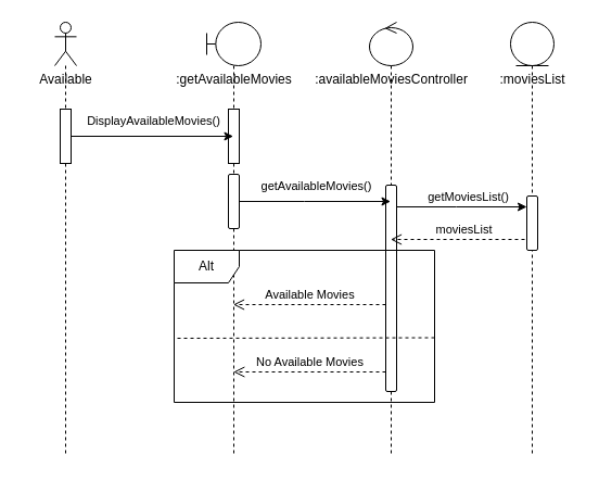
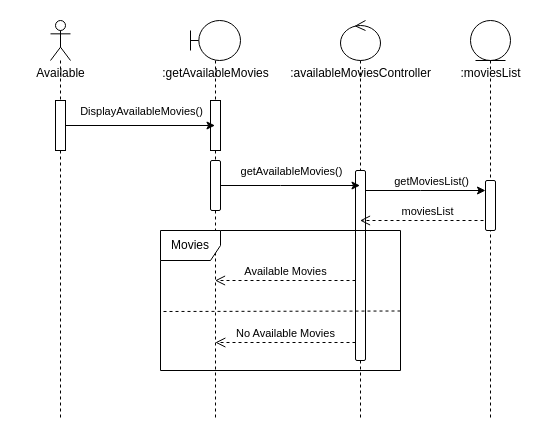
- <mxCell id="24" value="Alt" style="shape=umlFrame;whiteSpace=wrap;html=1;pointerEvents=0;rounded=1;" vertex="1" parent="1"><mxGeometry x="160" y="230" width="240" height="140" as="geometry" /></mxCell>
+ <mxCell id="24" value="Movies" style="shape=umlFrame;whiteSpace=wrap;html=1;pointerEvents=0;rounded=1;" vertex="1" parent="1"><mxGeometry x="160" y="230" width="240" height="140" as="geometry" /></mxCell>
